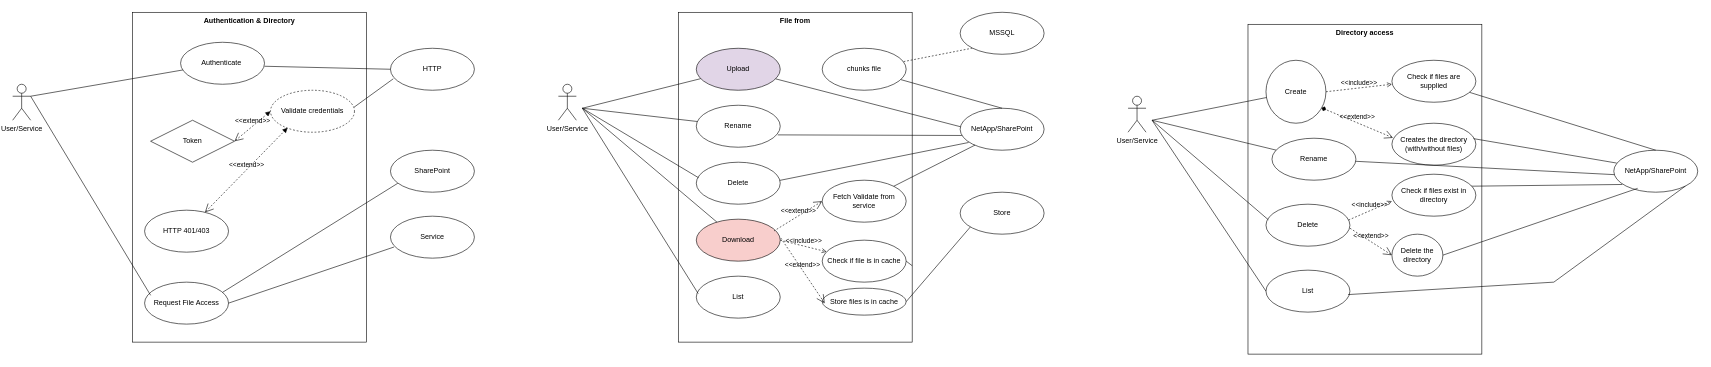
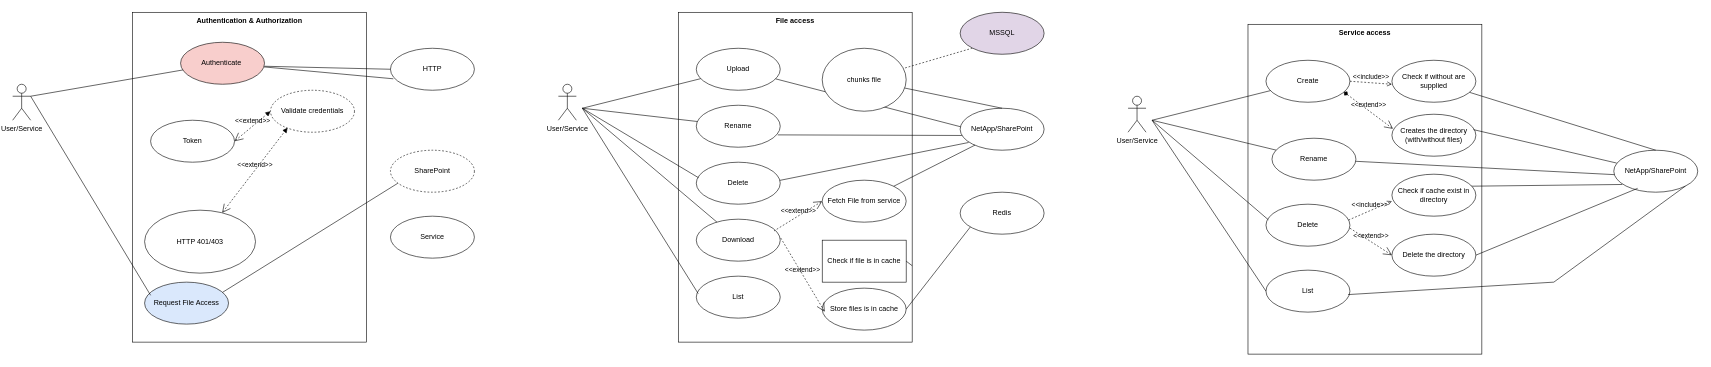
- <mxCell id="2" value="Authentication &amp;amp; Directory" style="shape=rect;html=1;verticalAlign=top;fontStyle=1;whiteSpace=wrap;align=center;" vertex="1" parent="1"><mxGeometry x="220" y="20" width="390" height="550" as="geometry" /></mxCell>
+ <mxCell id="2" value="Authentication &amp;amp; Authorization" style="shape=rect;html=1;verticalAlign=top;fontStyle=1;whiteSpace=wrap;align=center;" vertex="1" parent="1"><mxGeometry x="220" y="20" width="390" height="550" as="geometry" /></mxCell>
- <mxCell id="20" value="File from" style="shape=rect;html=1;verticalAlign=top;fontStyle=1;whiteSpace=wrap;align=center;" vertex="1" parent="1"><mxGeometry x="1130" y="20" width="390" height="550" as="geometry" /></mxCell>
+ <mxCell id="20" value="File access" style="shape=rect;html=1;verticalAlign=top;fontStyle=1;whiteSpace=wrap;align=center;" vertex="1" parent="1"><mxGeometry x="1130" y="20" width="390" height="550" as="geometry" /></mxCell>
- <mxCell id="27" value="MSSQL" style="ellipse;whiteSpace=wrap;html=1;" vertex="1" parent="1"><mxGeometry x="1600" y="20" width="140" height="70" as="geometry" /></mxCell>
+ <mxCell id="27" value="MSSQL" style="ellipse;whiteSpace=wrap;html=1;fillColor=#e1d5e7;" vertex="1" parent="1"><mxGeometry x="1600" y="20" width="140" height="70" as="geometry" /></mxCell>
- <mxCell id="50" value="Directory access" style="shape=rect;html=1;verticalAlign=top;fontStyle=1;whiteSpace=wrap;align=center;" vertex="1" parent="1"><mxGeometry x="2080" y="40" width="390" height="550" as="geometry" /></mxCell>
+ <mxCell id="50" value="Service access" style="shape=rect;html=1;verticalAlign=top;fontStyle=1;whiteSpace=wrap;align=center;" vertex="1" parent="1"><mxGeometry x="2080" y="40" width="390" height="550" as="geometry" /></mxCell>
- <mxCell id="3" value="Authenticate&amp;nbsp;" style="ellipse;whiteSpace=wrap;html=1;" vertex="1" parent="1"><mxGeometry x="300" y="70" width="140" height="70" as="geometry" /></mxCell>
+ <mxCell id="3" value="Authenticate&amp;nbsp;" style="ellipse;whiteSpace=wrap;html=1;fillColor=#f8cecc;" vertex="1" parent="1"><mxGeometry x="300" y="70" width="140" height="70" as="geometry" /></mxCell>
- <mxCell id="21" value="Upload" style="ellipse;whiteSpace=wrap;html=1;fillColor=#e1d5e7;" vertex="1" parent="1"><mxGeometry x="1160" y="80" width="140" height="70" as="geometry" /></mxCell>
+ <mxCell id="21" value="Upload" style="ellipse;whiteSpace=wrap;html=1;" vertex="1" parent="1"><mxGeometry x="1160" y="80" width="140" height="70" as="geometry" /></mxCell>
- <mxCell id="28" value="chunks file" style="ellipse;whiteSpace=wrap;html=1;" vertex="1" parent="1"><mxGeometry x="1370" y="80" width="140" height="70" as="geometry" /></mxCell>
+ <mxCell id="28" value="chunks file" style="ellipse;whiteSpace=wrap;html=1;" vertex="1" parent="1"><mxGeometry x="1370" y="80" width="140" height="105" as="geometry" /></mxCell>
- <mxCell id="55" value="Check if files are &lt;br&gt;supplied" style="ellipse;whiteSpace=wrap;html=1;" vertex="1" parent="1"><mxGeometry x="2320" y="100" width="140" height="70" as="geometry" /></mxCell>
+ <mxCell id="55" value="Check if without are &lt;br&gt;supplied" style="ellipse;whiteSpace=wrap;html=1;" vertex="1" parent="1"><mxGeometry x="2320" y="100" width="140" height="70" as="geometry" /></mxCell>
- <mxCell id="51" value="Create" style="ellipse;whiteSpace=wrap;html=1;" vertex="1" parent="1"><mxGeometry x="2110" y="100" width="100" height="105" as="geometry" /></mxCell>
+ <mxCell id="51" value="Create" style="ellipse;whiteSpace=wrap;html=1;" vertex="1" parent="1"><mxGeometry x="2110" y="100" width="140" height="70" as="geometry" /></mxCell>
- <mxCell id="9" value="" style="endArrow=none;html=1;rounded=0;exitX=0.034;exitY=0.727;exitDx=0;exitDy=0;entryX=0.995;entryY=0.404;entryDx=0;entryDy=0;entryPerimeter=0;exitPerimeter=0;" edge="1" parent="1" source="6" target="8"><mxGeometry width="50" height="50" relative="1" as="geometry"><mxPoint x="660" y="125" as="sourcePoint" /><mxPoint x="450" y="120" as="targetPoint" /></mxGeometry></mxCell>
+ <mxCell id="9" value="" style="endArrow=none;html=1;rounded=0;exitX=0.034;exitY=0.727;exitDx=0;exitDy=0;exitPerimeter=0;" edge="1" parent="1" source="6" target="3"><mxGeometry width="50" height="50" relative="1" as="geometry"><mxPoint x="660" y="125" as="sourcePoint" /><mxPoint x="450" y="120" as="targetPoint" /></mxGeometry></mxCell>
- <mxCell id="10" value="Token" style="rhombus;whiteSpace=wrap;html=1;" vertex="1" parent="1"><mxGeometry x="250" y="200" width="140" height="70" as="geometry" /></mxCell>
+ <mxCell id="10" value="Token" style="ellipse;whiteSpace=wrap;html=1;" vertex="1" parent="1"><mxGeometry x="250" y="200" width="140" height="70" as="geometry" /></mxCell>
- <mxCell id="66" value="Creates the directory (with/without files)" style="ellipse;whiteSpace=wrap;html=1;" vertex="1" parent="1"><mxGeometry x="2320" y="205" width="140" height="70" as="geometry" /></mxCell>
+ <mxCell id="66" value="Creates the directory (with/without files)" style="ellipse;whiteSpace=wrap;html=1;" vertex="1" parent="1"><mxGeometry x="2320" y="190" width="140" height="70" as="geometry" /></mxCell>
- <mxCell id="15" value="SharePoint" style="ellipse;whiteSpace=wrap;html=1;" vertex="1" parent="1"><mxGeometry x="650" y="250" width="140" height="70" as="geometry" /></mxCell>
+ <mxCell id="15" value="SharePoint" style="ellipse;whiteSpace=wrap;html=1;dashed=1;" vertex="1" parent="1"><mxGeometry x="650" y="250" width="140" height="70" as="geometry" /></mxCell>
- <mxCell id="69" value="Check if files exist in directory" style="ellipse;whiteSpace=wrap;html=1;" vertex="1" parent="1"><mxGeometry x="2320" y="290" width="140" height="70" as="geometry" /></mxCell>
+ <mxCell id="69" value="Check if cache exist in directory" style="ellipse;whiteSpace=wrap;html=1;" vertex="1" parent="1"><mxGeometry x="2320" y="290" width="140" height="70" as="geometry" /></mxCell>
- <mxCell id="41" value="Fetch Validate from service" style="ellipse;whiteSpace=wrap;html=1;" vertex="1" parent="1"><mxGeometry x="1370" y="300" width="140" height="70" as="geometry" /></mxCell>
+ <mxCell id="41" value="Fetch File from service" style="ellipse;whiteSpace=wrap;html=1;" vertex="1" parent="1"><mxGeometry x="1370" y="300" width="140" height="70" as="geometry" /></mxCell>
- <mxCell id="31" value="Store" style="ellipse;whiteSpace=wrap;html=1;" vertex="1" parent="1"><mxGeometry x="1600" y="320" width="140" height="70" as="geometry" /></mxCell>
+ <mxCell id="31" value="Redis" style="ellipse;whiteSpace=wrap;html=1;" vertex="1" parent="1"><mxGeometry x="1600" y="320" width="140" height="70" as="geometry" /></mxCell>
- <mxCell id="12" value="HTTP 401/403" style="ellipse;whiteSpace=wrap;html=1;" vertex="1" parent="1"><mxGeometry x="240" y="350" width="140" height="70" as="geometry" /></mxCell>
+ <mxCell id="12" value="HTTP 401/403" style="ellipse;whiteSpace=wrap;html=1;" vertex="1" parent="1"><mxGeometry x="240" y="350" width="185" height="105" as="geometry" /></mxCell>
- <mxCell id="30" value="Download" style="ellipse;whiteSpace=wrap;html=1;fillColor=#f8cecc;" vertex="1" parent="1"><mxGeometry x="1160" y="365" width="140" height="70" as="geometry" /></mxCell>
+ <mxCell id="30" value="Download" style="ellipse;whiteSpace=wrap;html=1;" vertex="1" parent="1"><mxGeometry x="1160" y="365" width="140" height="70" as="geometry" /></mxCell>
- <mxCell id="37" value="&amp;lt;&amp;lt;include&amp;gt;&amp;gt;" style="edgeStyle=none;html=1;endArrow=open;verticalAlign=bottom;dashed=1;labelBackgroundColor=none;rounded=0;exitX=1;exitY=0.5;exitDx=0;exitDy=0;" edge="1" parent="1" source="30" target="38"><mxGeometry width="160" relative="1" as="geometry"><mxPoint x="1340" y="380" as="sourcePoint" /><mxPoint x="1500" y="380" as="targetPoint" /></mxGeometry></mxCell>
- <mxCell id="72" value="Delete the directory" style="ellipse;whiteSpace=wrap;html=1;" vertex="1" parent="1"><mxGeometry x="2320" y="390" width="85" height="70" as="geometry" /></mxCell>
+ <mxCell id="72" value="Delete the directory" style="ellipse;whiteSpace=wrap;html=1;" vertex="1" parent="1"><mxGeometry x="2320" y="390" width="140" height="70" as="geometry" /></mxCell>
- <mxCell id="38" value="Check if file is in cache" style="ellipse;whiteSpace=wrap;html=1;" vertex="1" parent="1"><mxGeometry x="1370" y="400" width="140" height="70" as="geometry" /></mxCell>
+ <mxCell id="38" value="Check if file is in cache" style="whiteSpace=wrap;html=1;rounded=0;" vertex="1" parent="1"><mxGeometry x="1370" y="400" width="140" height="70" as="geometry" /></mxCell>
- <mxCell id="17" value="" style="endArrow=none;html=1;rounded=0;entryX=0.042;entryY=0.735;entryDx=0;entryDy=0;entryPerimeter=0;exitX=1;exitY=0.5;exitDx=0;exitDy=0;" edge="1" parent="1" source="14" target="16"><mxGeometry width="50" height="50" relative="1" as="geometry"><mxPoint x="440" y="250" as="sourcePoint" /><mxPoint x="664" y="413" as="targetPoint" /></mxGeometry></mxCell>
- <mxCell id="47" value="Store files is in cache" style="ellipse;whiteSpace=wrap;html=1;" vertex="1" parent="1"><mxGeometry x="1370" y="480" width="140" height="45" as="geometry" /></mxCell>
+ <mxCell id="47" value="Store files is in cache" style="ellipse;whiteSpace=wrap;html=1;" vertex="1" parent="1"><mxGeometry x="1370" y="480" width="140" height="70" as="geometry" /></mxCell>
- <mxCell id="14" value="Request File Access" style="ellipse;whiteSpace=wrap;html=1;" vertex="1" parent="1"><mxGeometry x="240" y="470" width="140" height="70" as="geometry" /></mxCell>
+ <mxCell id="14" value="Request File Access" style="ellipse;whiteSpace=wrap;html=1;fillColor=#dae8fc;" vertex="1" parent="1"><mxGeometry x="240" y="470" width="140" height="70" as="geometry" /></mxCell>
